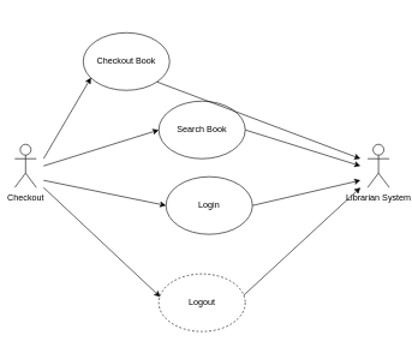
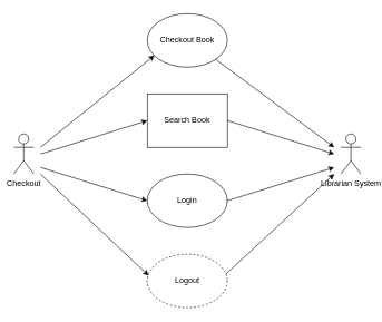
- <mxCell id="3" value="Checkout Book" style="ellipse;whiteSpace=wrap;html=1;" parent="1" vertex="1"><mxGeometry x="115" y="45" width="120" height="80" as="geometry" /></mxCell>
+ <mxCell id="3" value="Checkout Book" style="ellipse;whiteSpace=wrap;html=1;" parent="1" vertex="1"><mxGeometry x="220" y="20" width="120" height="80" as="geometry" /></mxCell>
- <mxCell id="4" value="Search Book" style="ellipse;whiteSpace=wrap;html=1;" parent="1" vertex="1"><mxGeometry x="220" y="140" width="120" height="80" as="geometry" /></mxCell>
+ <mxCell id="4" value="Search Book" style="whiteSpace=wrap;html=1;rounded=0;" parent="1" vertex="1"><mxGeometry x="220" y="140" width="120" height="80" as="geometry" /></mxCell>
- <mxCell id="5" value="Login" style="ellipse;whiteSpace=wrap;html=1;" parent="1" vertex="1"><mxGeometry x="230" y="245" width="120" height="80" as="geometry" /></mxCell>
+ <mxCell id="5" value="Login" style="ellipse;whiteSpace=wrap;html=1;" parent="1" vertex="1"><mxGeometry x="220" y="260" width="120" height="80" as="geometry" /></mxCell>
